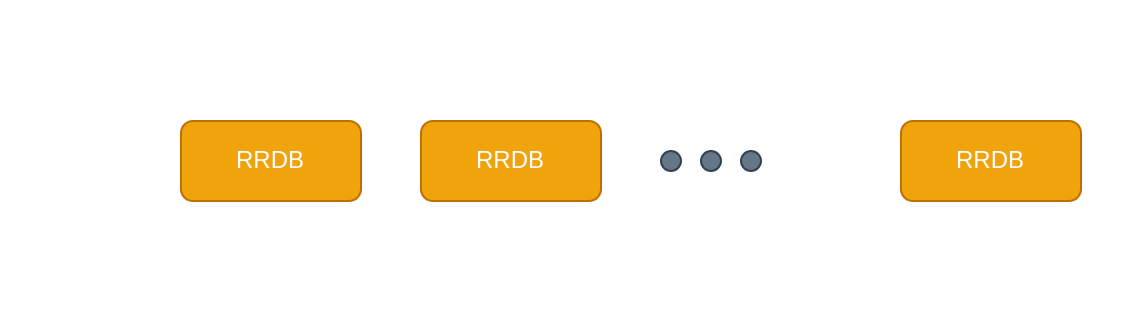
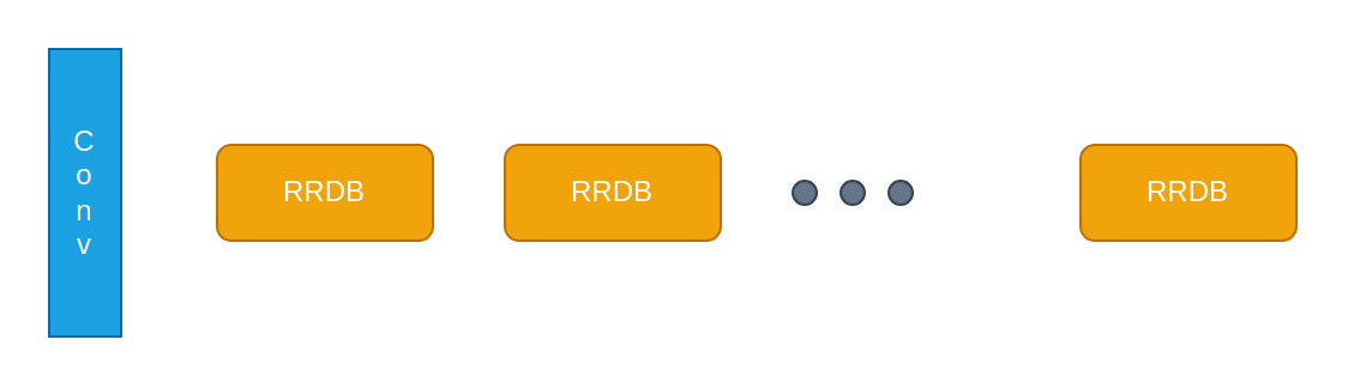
+ <mxCell id="2" value="C&lt;br&gt;o&lt;br&gt;n&lt;br&gt;v" style="rounded=0;whiteSpace=wrap;html=1;fillColor=#1ba1e2;fontColor=#ffffff;strokeColor=#006EAF;" vertex="1" parent="1"><mxGeometry x="20" y="20" width="30" height="120" as="geometry" /></mxCell>
